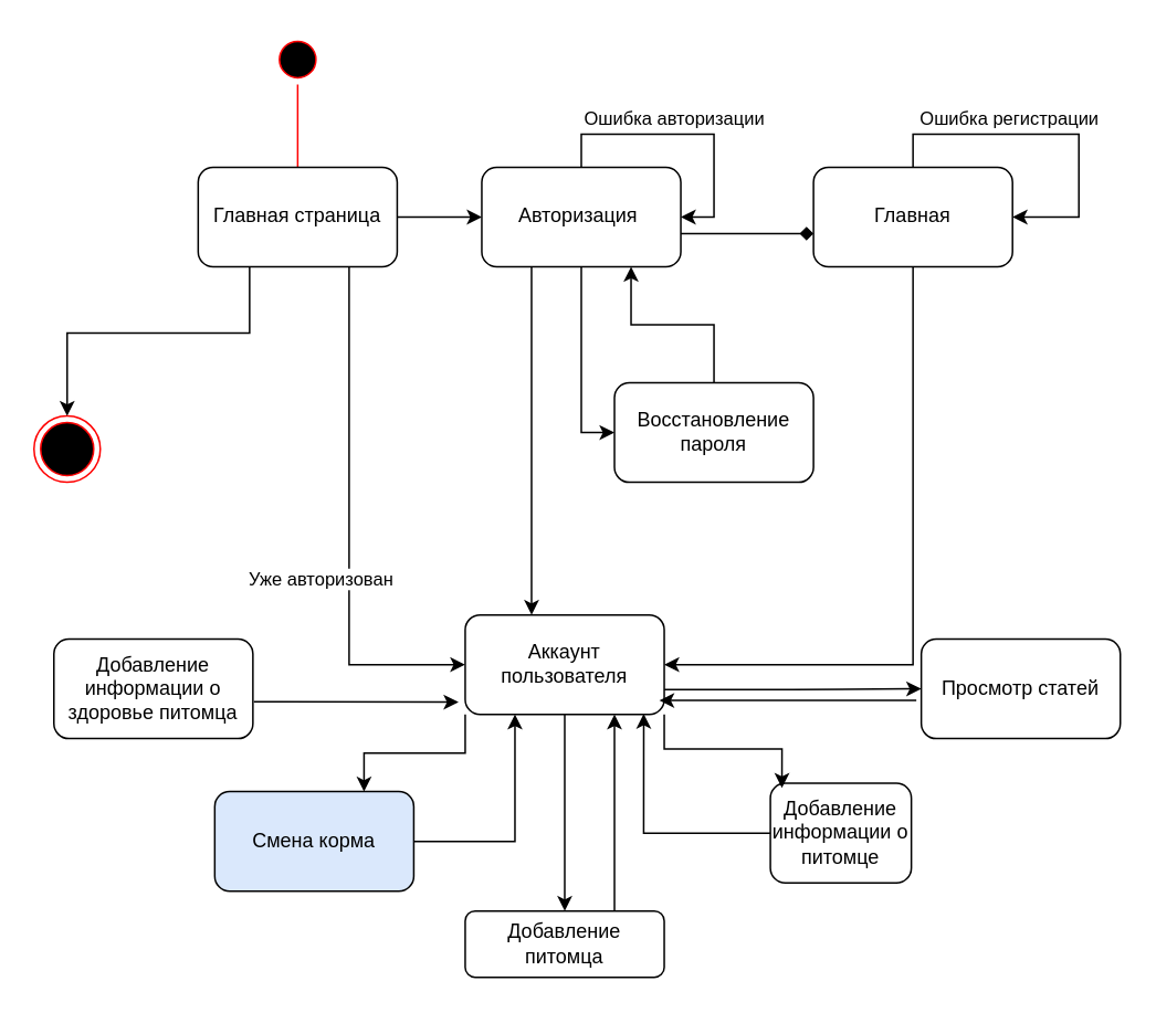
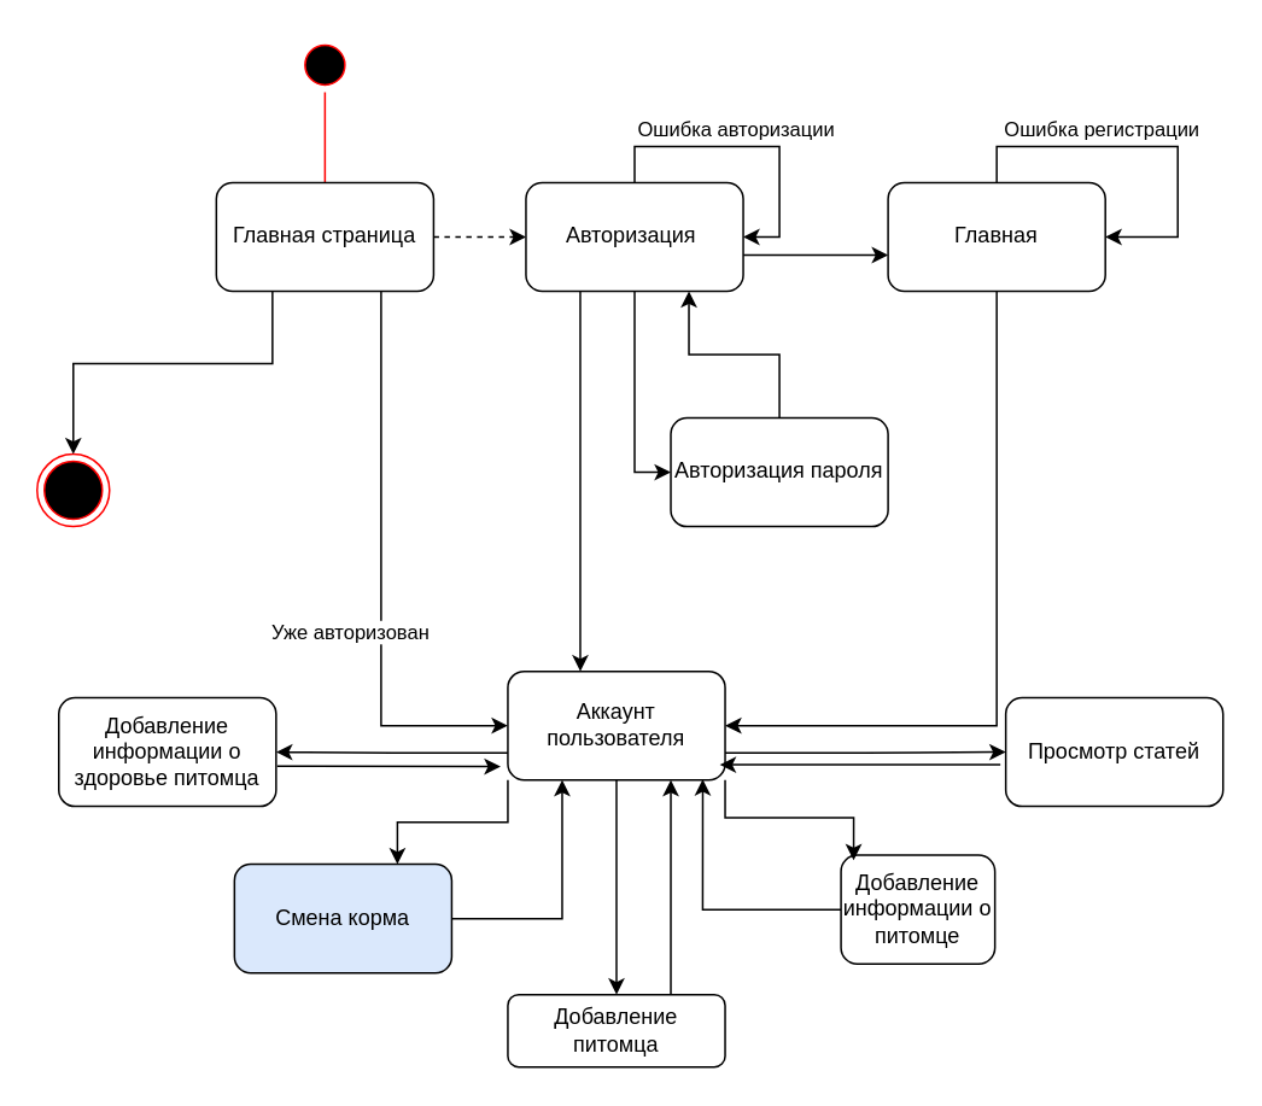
- <mxCell id="5" style="edgeStyle=orthogonalEdgeStyle;rounded=0;orthogonalLoop=1;jettySize=auto;html=1;" edge="1" parent="1" source="9" target="18"><mxGeometry relative="1" as="geometry" /></mxCell>
+ <mxCell id="5" style="edgeStyle=orthogonalEdgeStyle;rounded=0;orthogonalLoop=1;jettySize=auto;html=1;dashed=1;" edge="1" parent="1" source="9" target="18"><mxGeometry relative="1" as="geometry" /></mxCell>
- <mxCell id="16" value="" style="edgeStyle=orthogonalEdgeStyle;rounded=0;orthogonalLoop=1;jettySize=auto;html=1;endArrow=diamond;" edge="1" parent="1" source="18" target="23"><mxGeometry relative="1" as="geometry"><Array as="points"><mxPoint x="450" y="140.4" /><mxPoint x="450" y="140.4" /></Array></mxGeometry></mxCell>
+ <mxCell id="16" value="" style="edgeStyle=orthogonalEdgeStyle;rounded=0;orthogonalLoop=1;jettySize=auto;html=1;" edge="1" parent="1" source="18" target="23"><mxGeometry relative="1" as="geometry"><Array as="points"><mxPoint x="450" y="140.4" /><mxPoint x="450" y="140.4" /></Array></mxGeometry></mxCell>
- <mxCell id="27" value="Восстановление пароля" style="whiteSpace=wrap;html=1;rounded=1;" vertex="1" parent="1"><mxGeometry x="370" y="230.4" width="120" height="60" as="geometry" /></mxCell>
+ <mxCell id="27" value="Авторизация пароля" style="whiteSpace=wrap;html=1;rounded=1;" vertex="1" parent="1"><mxGeometry x="370" y="230.4" width="120" height="60" as="geometry" /></mxCell>
+ <mxCell id="13" style="edgeStyle=orthogonalEdgeStyle;rounded=0;orthogonalLoop=1;jettySize=auto;html=1;exitX=0;exitY=0.75;exitDx=0;exitDy=0;entryX=1;entryY=0.5;entryDx=0;entryDy=0;" edge="1" parent="1" source="14" target="32"><mxGeometry relative="1" as="geometry" /></mxCell>
